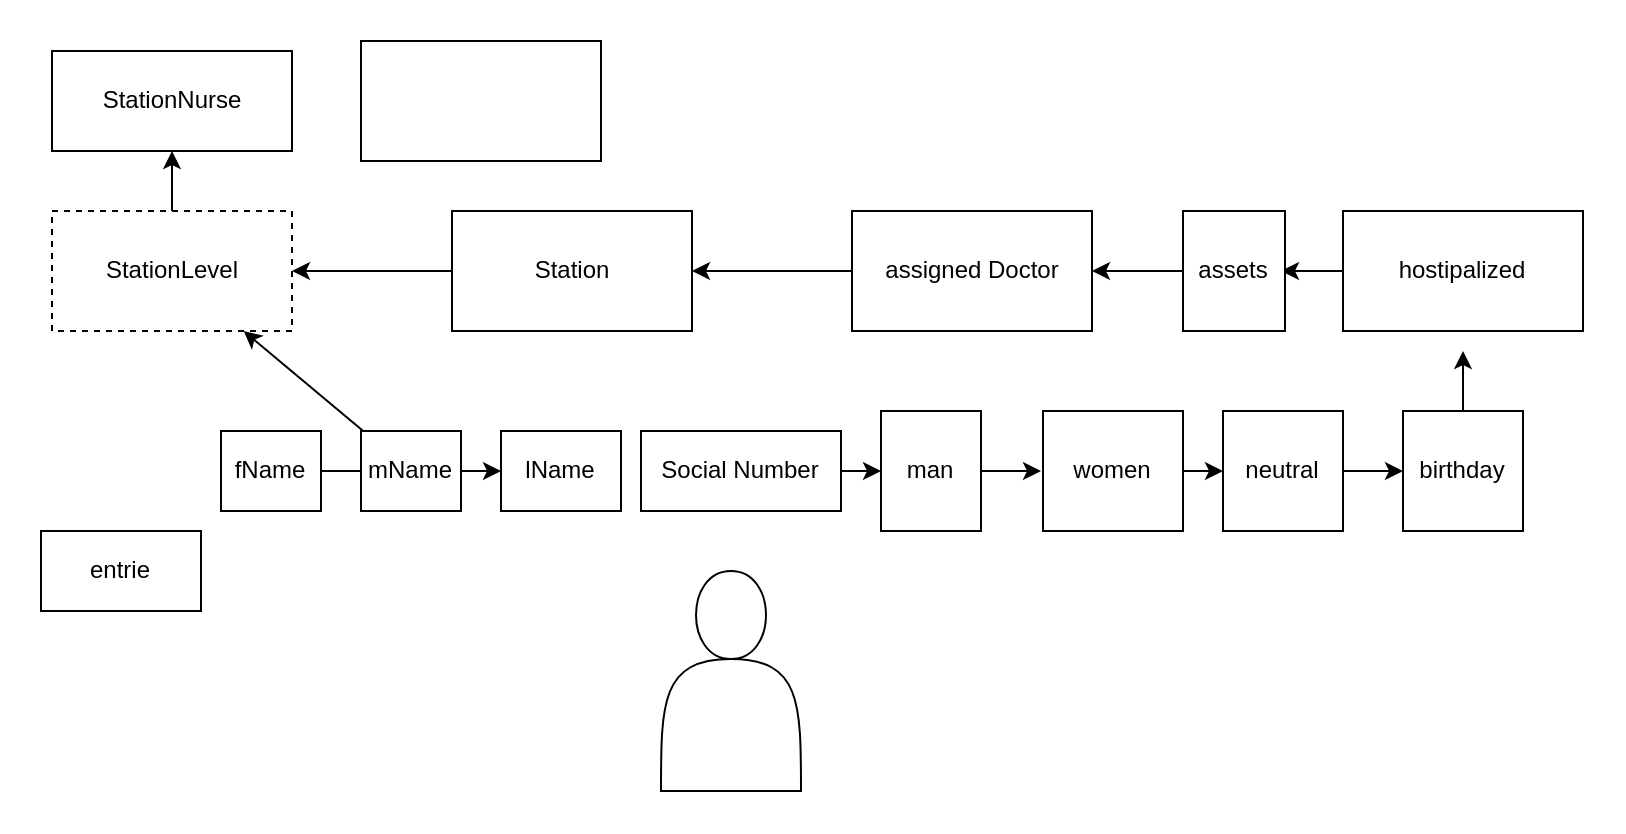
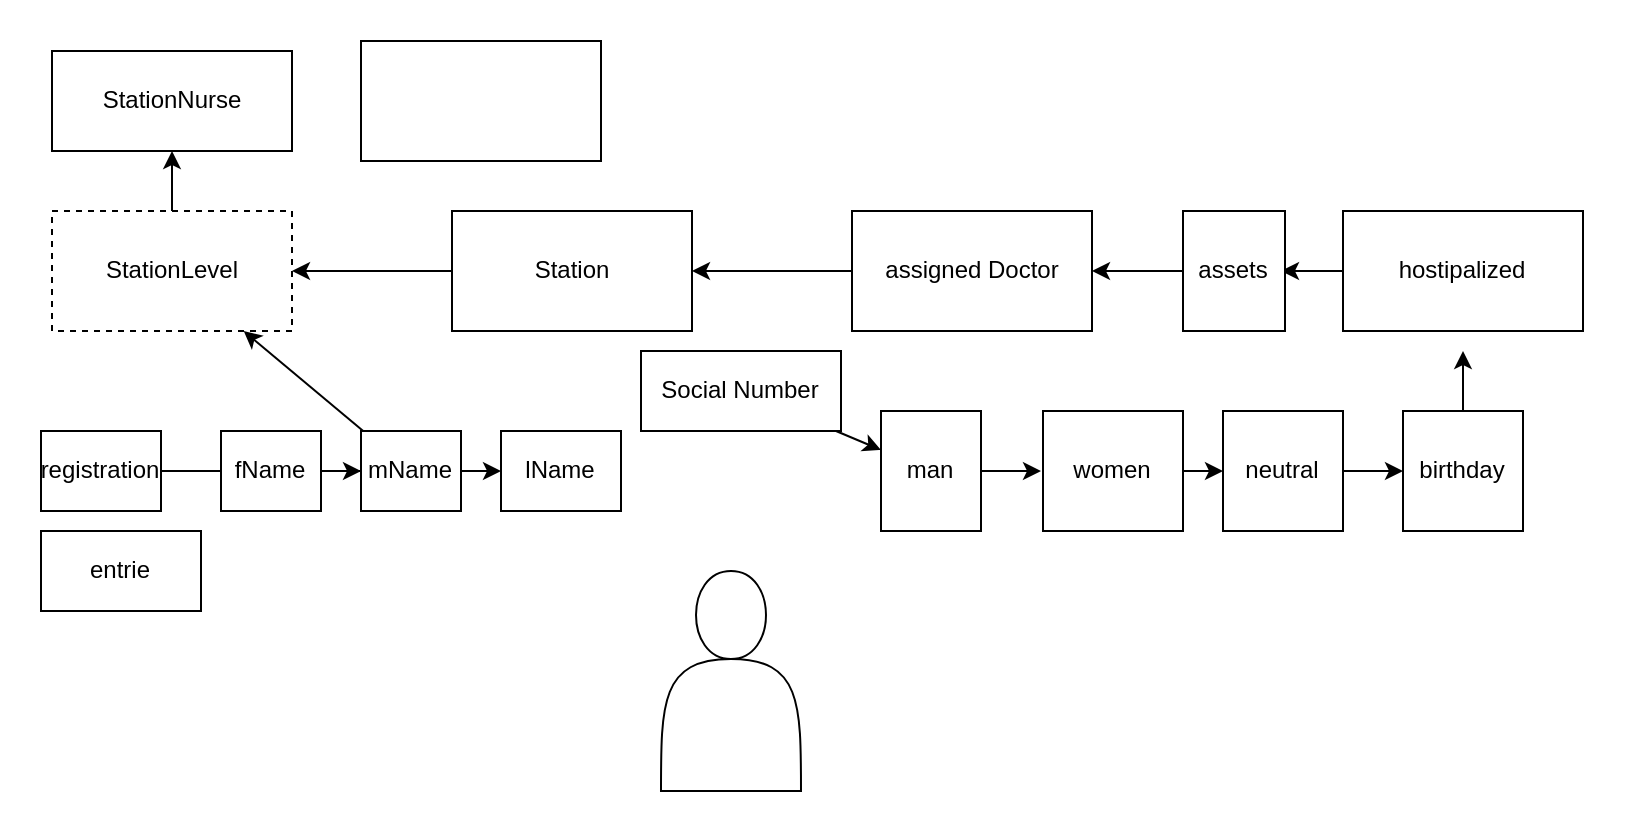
+ <mxCell id="7" value="registration" style="rounded=0;whiteSpace=wrap;html=1;" parent="1" vertex="1"><mxGeometry x="20" y="215" width="60" height="40" as="geometry" /></mxCell>
+ <mxCell id="6" value="" style="edgeStyle=none;html=1;" parent="1" source="7" target="11" edge="1"><mxGeometry relative="1" as="geometry" /></mxCell>
- <mxCell id="5" value="Social Number" style="rounded=0;whiteSpace=wrap;html=1;" parent="1" vertex="1"><mxGeometry x="320" y="215" width="100" height="40" as="geometry" /></mxCell>
+ <mxCell id="5" value="Social Number" style="rounded=0;whiteSpace=wrap;html=1;" parent="1" vertex="1"><mxGeometry x="320" y="175" width="100" height="40" as="geometry" /></mxCell>
